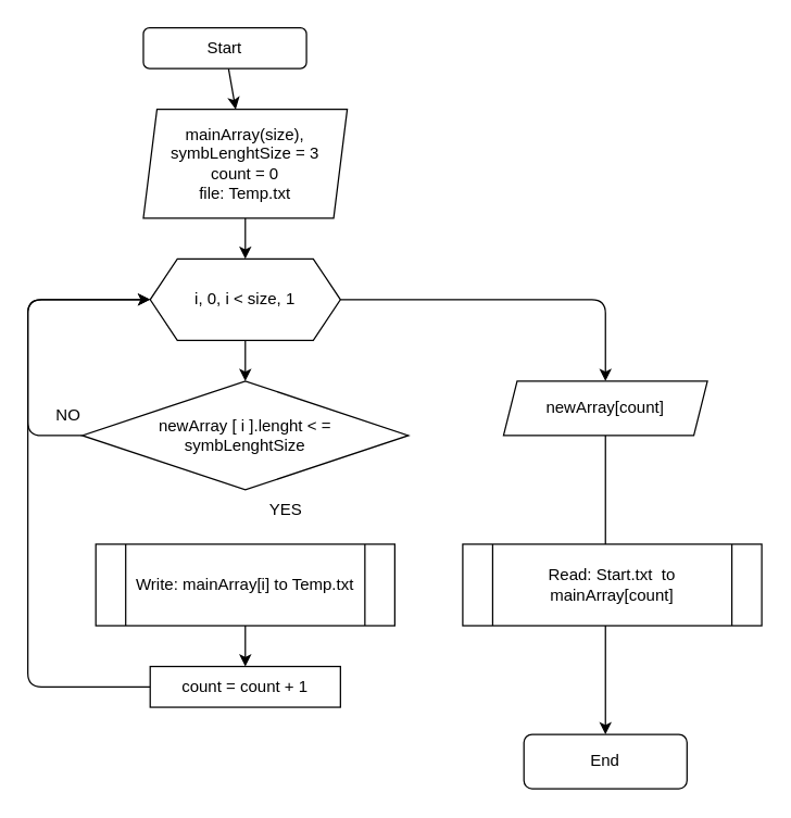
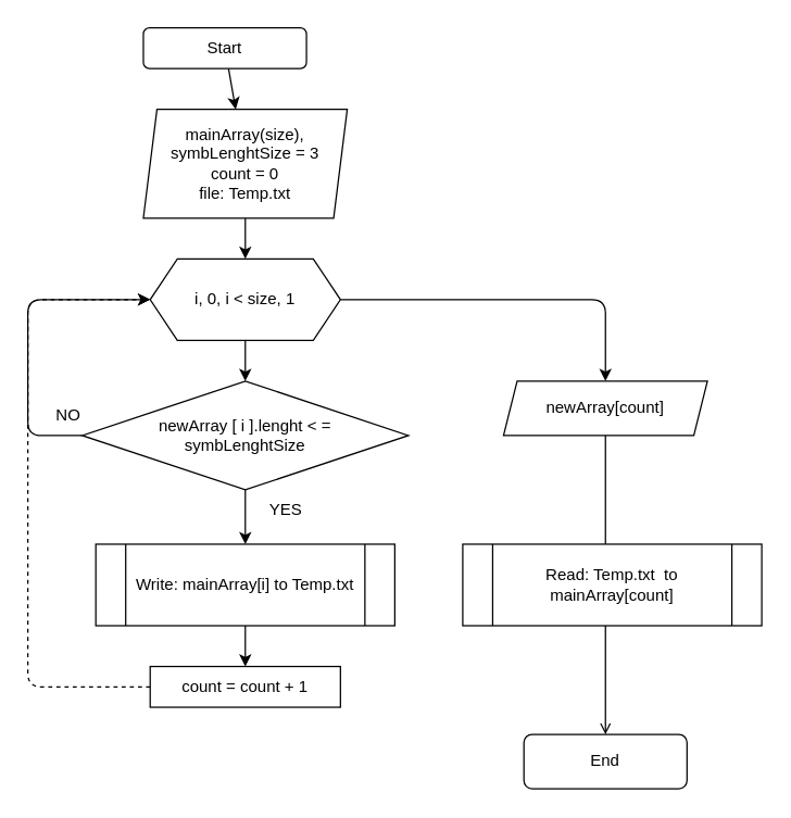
+ <mxCell id="9" value="" style="edgeStyle=none;html=1;entryX=0.5;entryY=0;entryDx=0;entryDy=0;" parent="1" source="11" target="20" edge="1"><mxGeometry relative="1" as="geometry" /></mxCell>
- <mxCell id="21" value="Read: Start.txt&amp;nbsp; to mainArray[count]" style="shape=process;whiteSpace=wrap;html=1;backgroundOutline=1;" vertex="1" parent="1"><mxGeometry x="340" y="400" width="220" height="60" as="geometry" /></mxCell>
+ <mxCell id="21" value="Read: Temp.txt&amp;nbsp; to mainArray[count]" style="shape=process;whiteSpace=wrap;html=1;backgroundOutline=1;" vertex="1" parent="1"><mxGeometry x="340" y="400" width="220" height="60" as="geometry" /></mxCell>
- <mxCell id="12" style="edgeStyle=none;html=1;exitX=0;exitY=0.5;exitDx=0;exitDy=0;entryX=0;entryY=0.5;entryDx=0;entryDy=0;" parent="1" source="13" target="8" edge="1"><mxGeometry relative="1" as="geometry"><Array as="points"><mxPoint x="20" y="505" /><mxPoint x="20" y="220" /></Array></mxGeometry></mxCell>
+ <mxCell id="12" style="edgeStyle=none;html=1;exitX=0;exitY=0.5;exitDx=0;exitDy=0;entryX=0;entryY=0.5;entryDx=0;entryDy=0;dashed=1;" parent="1" source="13" target="8" edge="1"><mxGeometry relative="1" as="geometry"><Array as="points"><mxPoint x="20" y="505" /><mxPoint x="20" y="220" /></Array></mxGeometry></mxCell>
- <mxCell id="16" value="" style="edgeStyle=none;html=1;entryX=0.5;entryY=0;entryDx=0;entryDy=0;" parent="1" source="17" target="18" edge="1"><mxGeometry relative="1" as="geometry"><mxPoint x="415" y="350" as="targetPoint" /><Array as="points"><mxPoint x="445" y="500" /></Array></mxGeometry></mxCell>
+ <mxCell id="16" value="" style="edgeStyle=none;html=1;entryX=0.5;entryY=0;entryDx=0;entryDy=0;endArrow=open;" parent="1" source="17" target="18" edge="1"><mxGeometry relative="1" as="geometry"><mxPoint x="415" y="350" as="targetPoint" /><Array as="points"><mxPoint x="445" y="500" /></Array></mxGeometry></mxCell>
